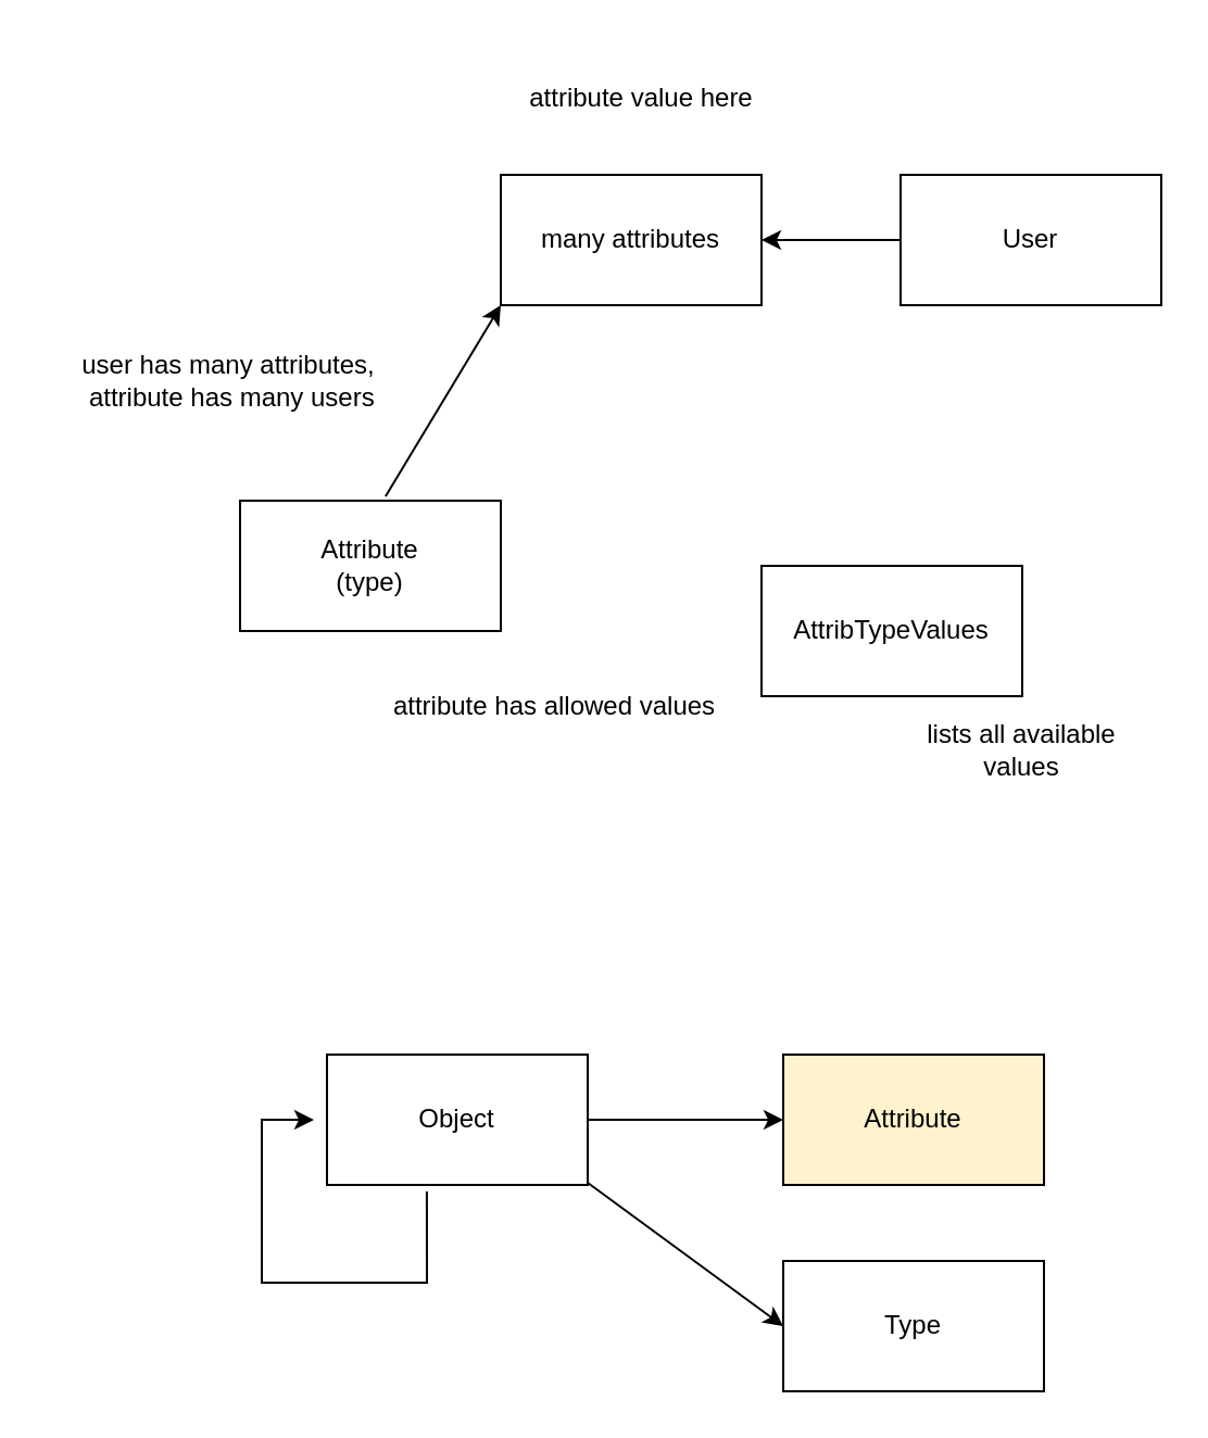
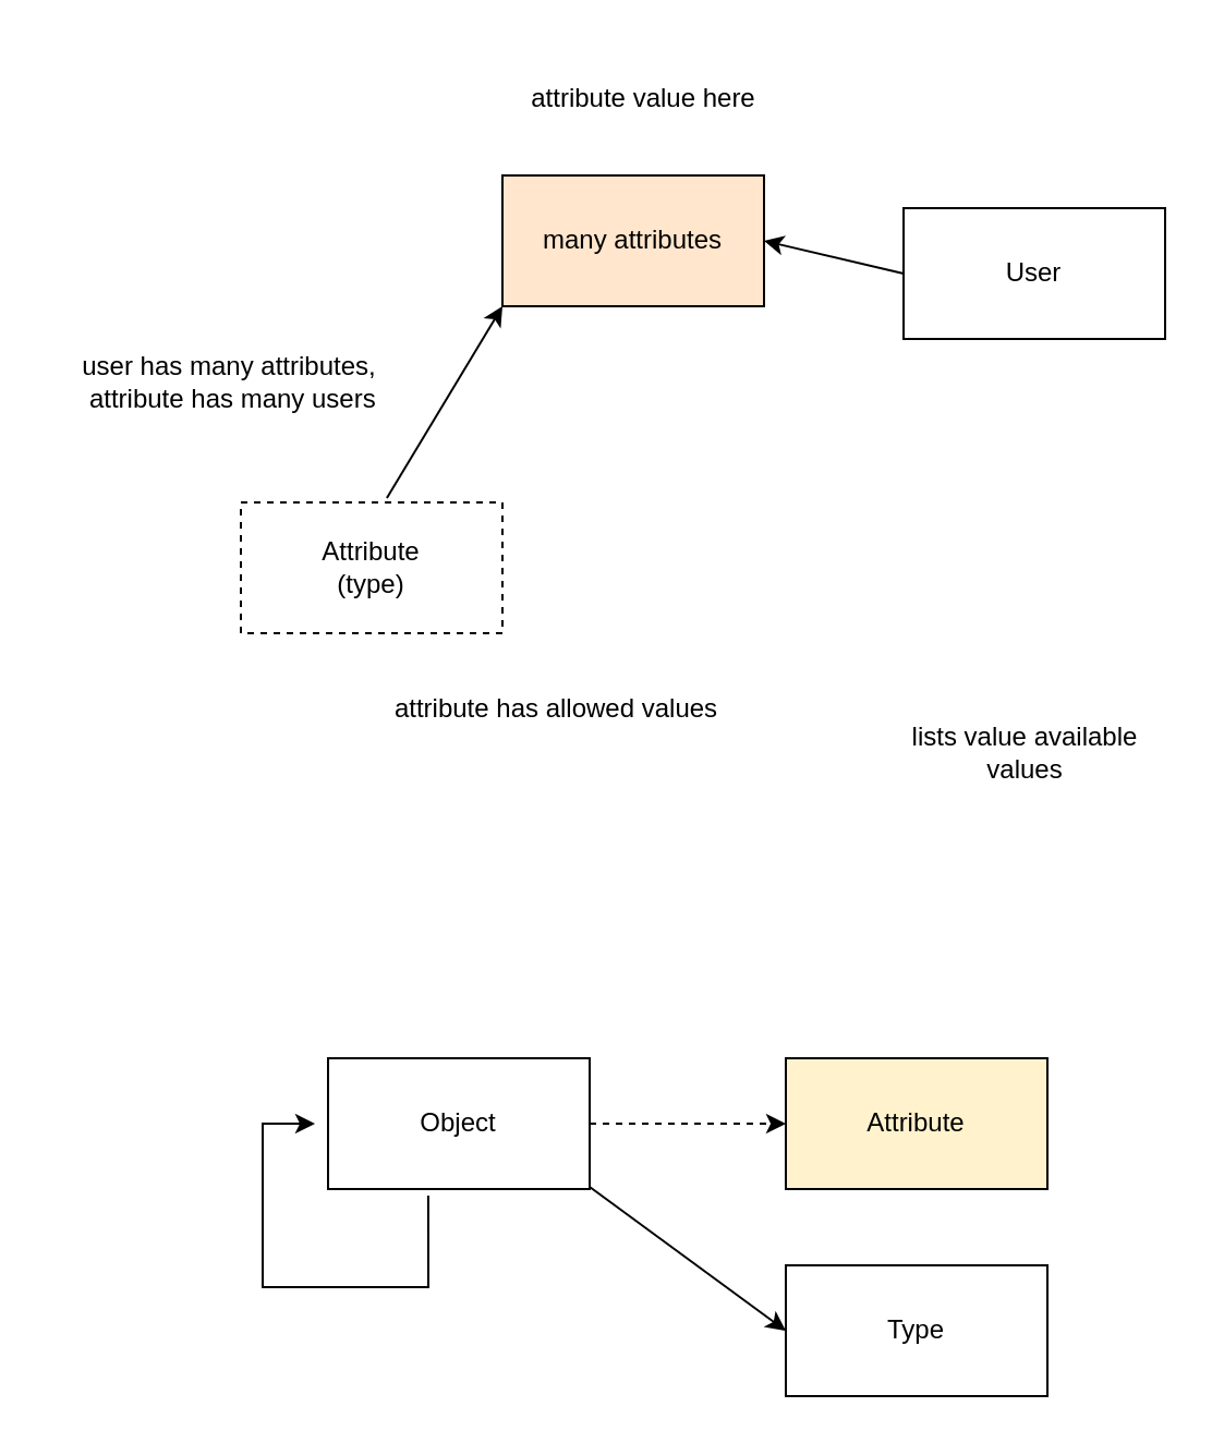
- <mxCell id="5" value="many attributes" style="rounded=0;whiteSpace=wrap;html=1;" vertex="1" parent="1"><mxGeometry x="230" y="80" width="120" height="60" as="geometry" /></mxCell>
+ <mxCell id="5" value="many attributes" style="rounded=0;whiteSpace=wrap;html=1;fillColor=#ffe6cc;" vertex="1" parent="1"><mxGeometry x="230" y="80" width="120" height="60" as="geometry" /></mxCell>
- <mxCell id="4" value="User" style="rounded=0;whiteSpace=wrap;html=1;" vertex="1" parent="1"><mxGeometry x="414" y="80" width="120" height="60" as="geometry" /></mxCell>
+ <mxCell id="4" value="User" style="rounded=0;whiteSpace=wrap;html=1;" vertex="1" parent="1"><mxGeometry x="414" y="95" width="120" height="60" as="geometry" /></mxCell>
- <mxCell id="2" value="&lt;div&gt;Attribute&lt;/div&gt;&lt;div&gt;(type)&lt;br&gt;&lt;/div&gt;" style="rounded=0;whiteSpace=wrap;html=1;" vertex="1" parent="1"><mxGeometry x="110" y="230" width="120" height="60" as="geometry" /></mxCell>
+ <mxCell id="2" value="&lt;div&gt;Attribute&lt;/div&gt;&lt;div&gt;(type)&lt;br&gt;&lt;/div&gt;" style="rounded=0;whiteSpace=wrap;html=1;dashed=1;" vertex="1" parent="1"><mxGeometry x="110" y="230" width="120" height="60" as="geometry" /></mxCell>
- <mxCell id="3" value="&lt;div&gt;AttribTypeValues&lt;/div&gt;" style="rounded=0;whiteSpace=wrap;html=1;" vertex="1" parent="1"><mxGeometry x="350" y="260" width="120" height="60" as="geometry" /></mxCell>
- <mxCell id="8" value="lists all available values" style="text;html=1;align=center;verticalAlign=middle;whiteSpace=wrap;rounded=0;" vertex="1" parent="1"><mxGeometry x="410" y="320" width="120" height="50" as="geometry" /></mxCell>
+ <mxCell id="8" value="lists value available values" style="text;html=1;align=center;verticalAlign=middle;whiteSpace=wrap;rounded=0;" vertex="1" parent="1"><mxGeometry x="410" y="320" width="120" height="50" as="geometry" /></mxCell>
- <mxCell id="11" value="" style="endArrow=classic;html=1;rounded=0;entryX=0;entryY=0.5;entryDx=0;entryDy=0;exitX=1;exitY=0.5;exitDx=0;exitDy=0;" edge="1" parent="1" source="9" target="10"><mxGeometry width="50" height="50" relative="1" as="geometry"><mxPoint x="170" y="680" as="sourcePoint" /><mxPoint x="220" y="630" as="targetPoint" /></mxGeometry></mxCell>
+ <mxCell id="11" value="" style="endArrow=classic;html=1;rounded=0;entryX=0;entryY=0.5;entryDx=0;entryDy=0;exitX=1;exitY=0.5;exitDx=0;exitDy=0;dashed=1;" edge="1" parent="1" source="9" target="10"><mxGeometry width="50" height="50" relative="1" as="geometry"><mxPoint x="170" y="680" as="sourcePoint" /><mxPoint x="220" y="630" as="targetPoint" /></mxGeometry></mxCell>
